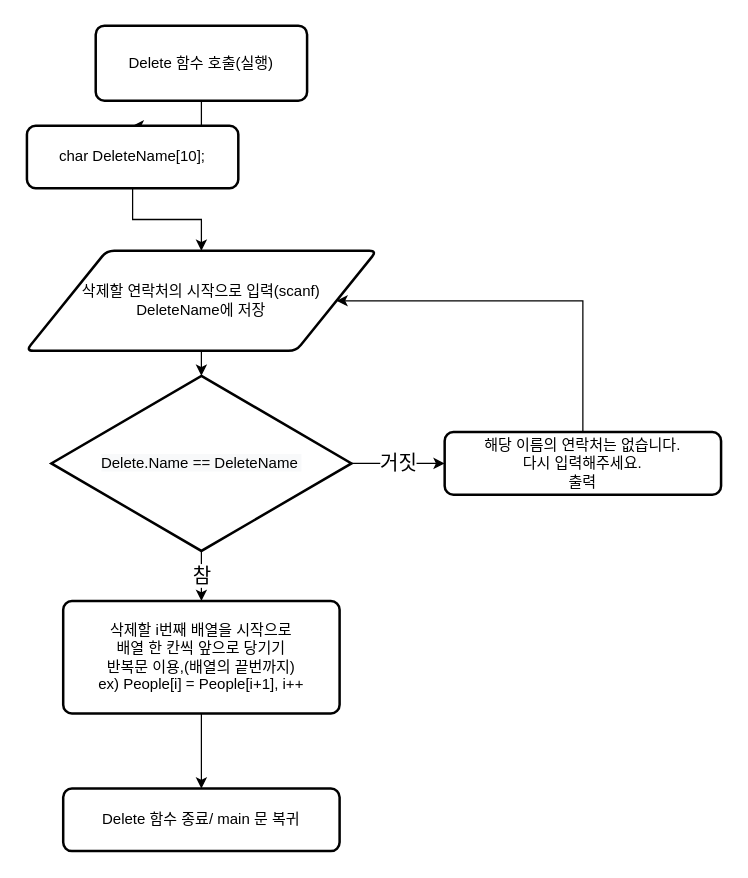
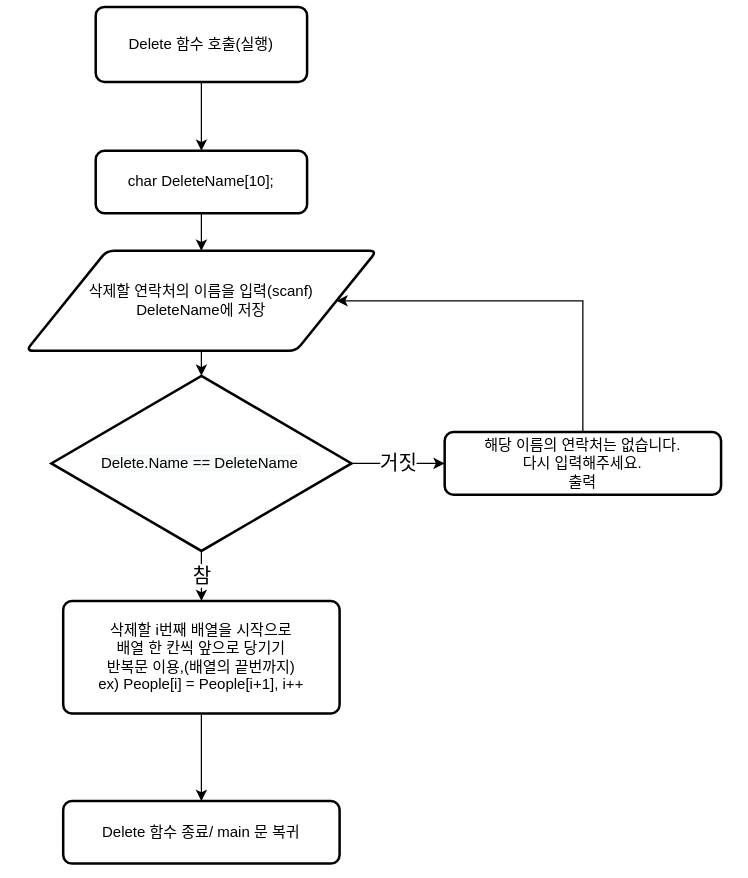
- <mxCell id="3" value="Delete 함수 호출(실행)" style="rounded=1;whiteSpace=wrap;html=1;absoluteArcSize=1;arcSize=14;strokeWidth=2;" parent="1" vertex="1"><mxGeometry x="76" y="20" width="169" height="60" as="geometry" /></mxCell>
+ <mxCell id="3" value="Delete 함수 호출(실행)" style="rounded=1;whiteSpace=wrap;html=1;absoluteArcSize=1;arcSize=14;strokeWidth=2;" parent="1" vertex="1"><mxGeometry x="76" y="5" width="169" height="60" as="geometry" /></mxCell>
- <mxCell id="5" value="char DeleteName[10];" style="rounded=1;whiteSpace=wrap;html=1;absoluteArcSize=1;arcSize=14;strokeWidth=2;" parent="1" vertex="1"><mxGeometry x="21" y="100" width="169" height="50" as="geometry" /></mxCell>
+ <mxCell id="5" value="char DeleteName[10];" style="rounded=1;whiteSpace=wrap;html=1;absoluteArcSize=1;arcSize=14;strokeWidth=2;" parent="1" vertex="1"><mxGeometry x="76" y="120" width="169" height="50" as="geometry" /></mxCell>
- <mxCell id="7" value="삭제할 연락처의 시작으로 입력(scanf)&lt;br&gt;DeleteName에 저장" style="shape=parallelogram;html=1;strokeWidth=2;perimeter=parallelogramPerimeter;whiteSpace=wrap;rounded=1;arcSize=12;size=0.23;" parent="1" vertex="1"><mxGeometry x="20.25" y="200" width="280.5" height="80" as="geometry" /></mxCell>
+ <mxCell id="7" value="삭제할 연락처의 이름을 입력(scanf)&lt;br&gt;DeleteName에 저장" style="shape=parallelogram;html=1;strokeWidth=2;perimeter=parallelogramPerimeter;whiteSpace=wrap;rounded=1;arcSize=12;size=0.23;" parent="1" vertex="1"><mxGeometry x="20.25" y="200" width="280.5" height="80" as="geometry" /></mxCell>
- <mxCell id="15" value="Delete 함수 종료/ main 문 복귀" style="rounded=1;whiteSpace=wrap;html=1;absoluteArcSize=1;arcSize=14;strokeWidth=2;" parent="1" vertex="1"><mxGeometry x="50" y="630" width="221" height="50" as="geometry" /></mxCell>
+ <mxCell id="15" value="Delete 함수 종료/ main 문 복귀" style="rounded=1;whiteSpace=wrap;html=1;absoluteArcSize=1;arcSize=14;strokeWidth=2;" parent="1" vertex="1"><mxGeometry x="50" y="640" width="221" height="50" as="geometry" /></mxCell>
